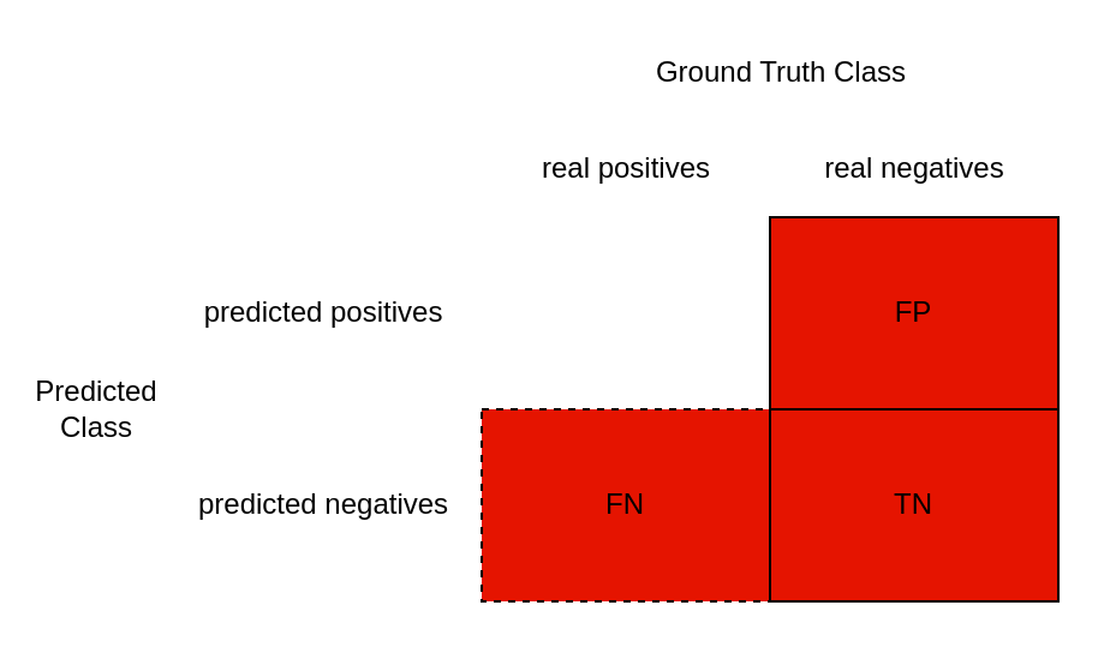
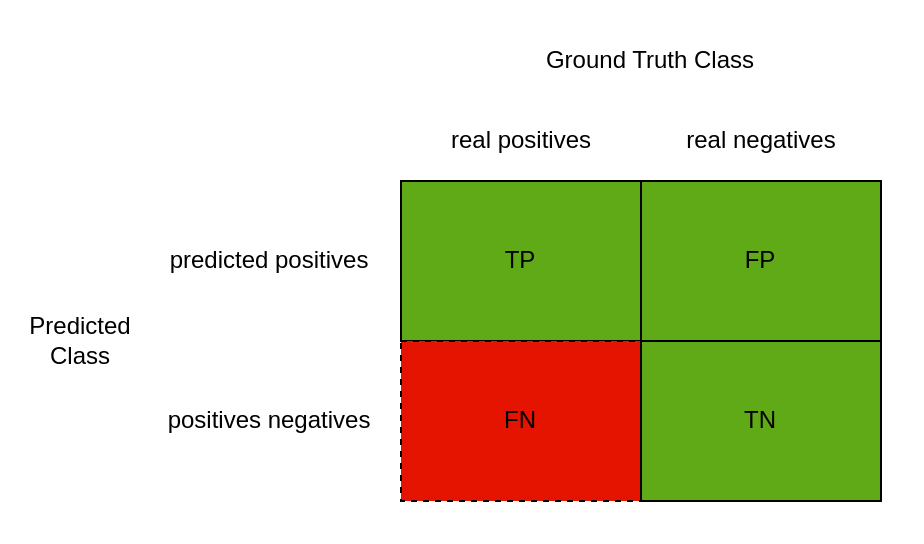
+ <mxCell id="2" value="TP" style="rounded=0;whiteSpace=wrap;html=1;fillColor=#60A917;" vertex="1" parent="1"><mxGeometry x="200" y="90" width="120" height="80" as="geometry" /></mxCell>
- <mxCell id="3" value="FP" style="rounded=0;whiteSpace=wrap;html=1;fillColor=#E51400;" vertex="1" parent="1"><mxGeometry x="320" y="90" width="120" height="80" as="geometry" /></mxCell>
+ <mxCell id="3" value="FP" style="rounded=0;whiteSpace=wrap;html=1;fillColor=#60a917;" vertex="1" parent="1"><mxGeometry x="320" y="90" width="120" height="80" as="geometry" /></mxCell>
- <mxCell id="8" value="predicted negatives" style="text;html=1;align=center;verticalAlign=middle;resizable=0;points=[];autosize=1;strokeColor=none;" vertex="1" parent="1"><mxGeometry x="74" y="200" width="120" height="20" as="geometry" /></mxCell>
+ <mxCell id="8" value="positives negatives" style="text;html=1;align=center;verticalAlign=middle;resizable=0;points=[];autosize=1;strokeColor=none;" vertex="1" parent="1"><mxGeometry x="74" y="200" width="120" height="20" as="geometry" /></mxCell>
- <mxCell id="5" value="TN" style="rounded=0;whiteSpace=wrap;html=1;fillColor=#e51400;" vertex="1" parent="1"><mxGeometry x="320" y="170" width="120" height="80" as="geometry" /></mxCell>
+ <mxCell id="5" value="TN" style="rounded=0;whiteSpace=wrap;html=1;fillColor=#60A917;" vertex="1" parent="1"><mxGeometry x="320" y="170" width="120" height="80" as="geometry" /></mxCell>
